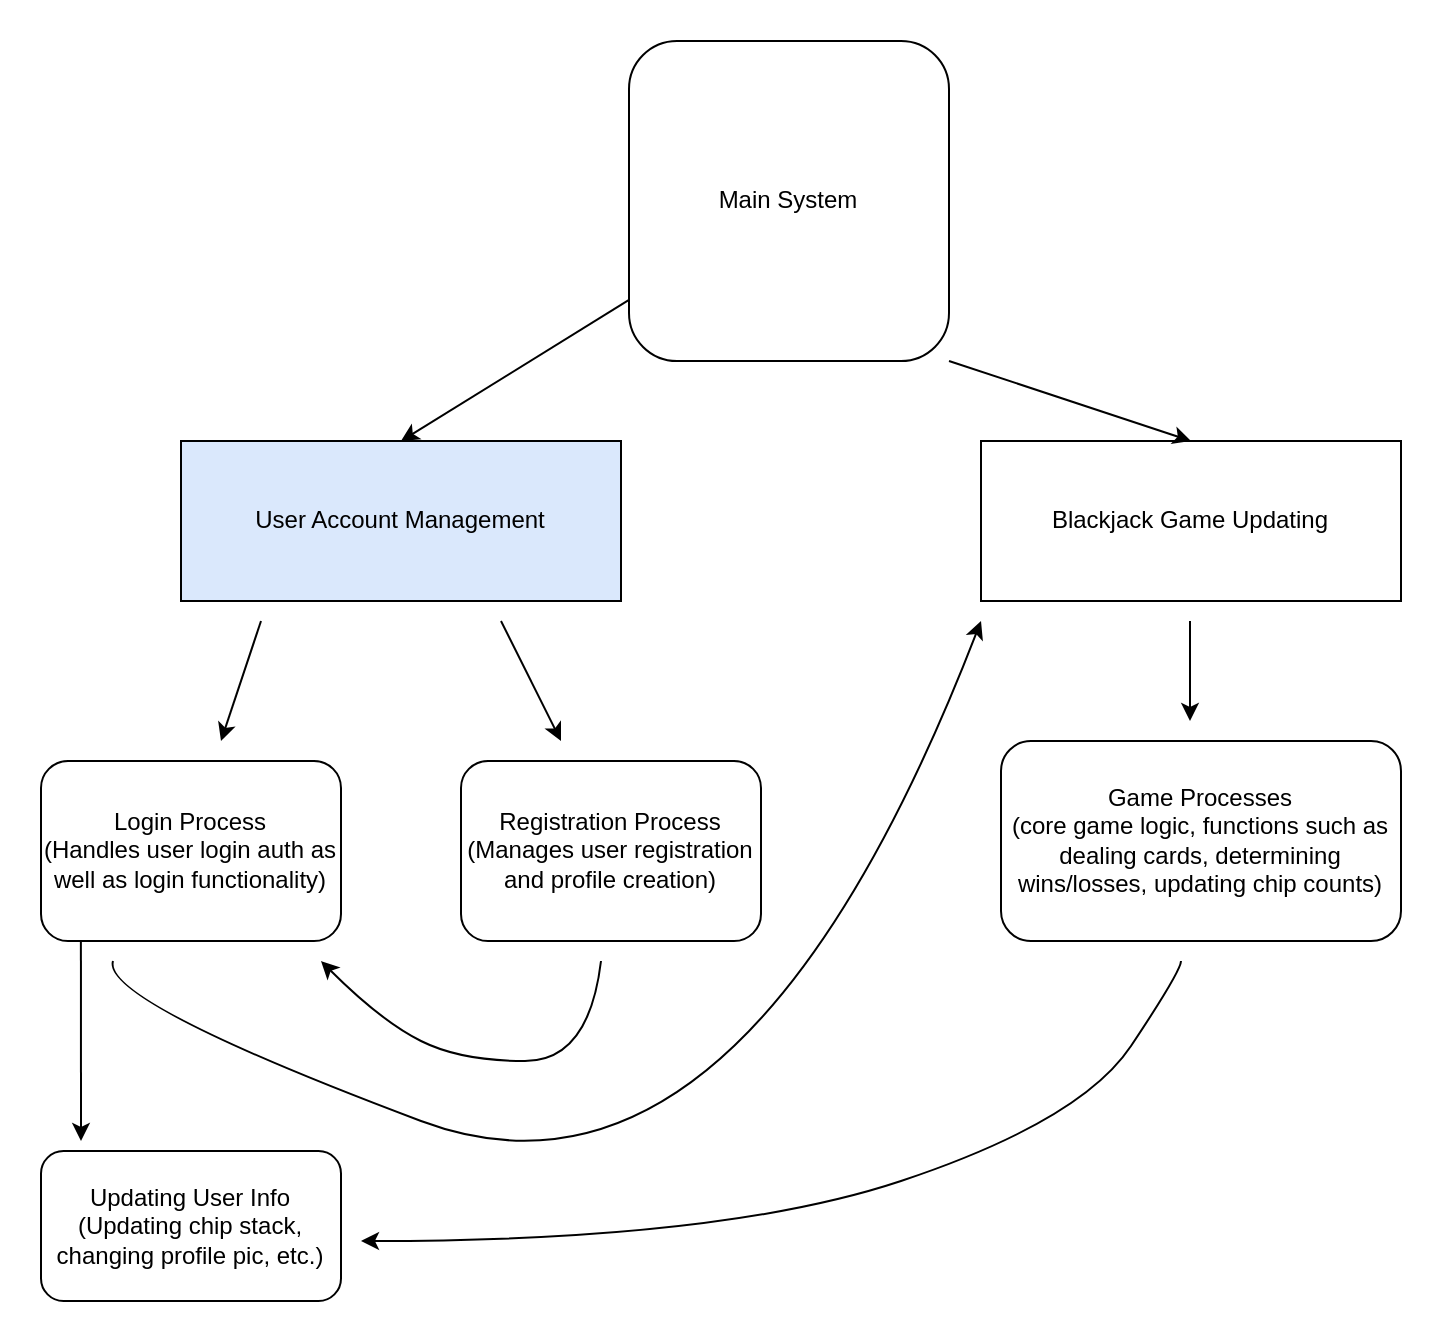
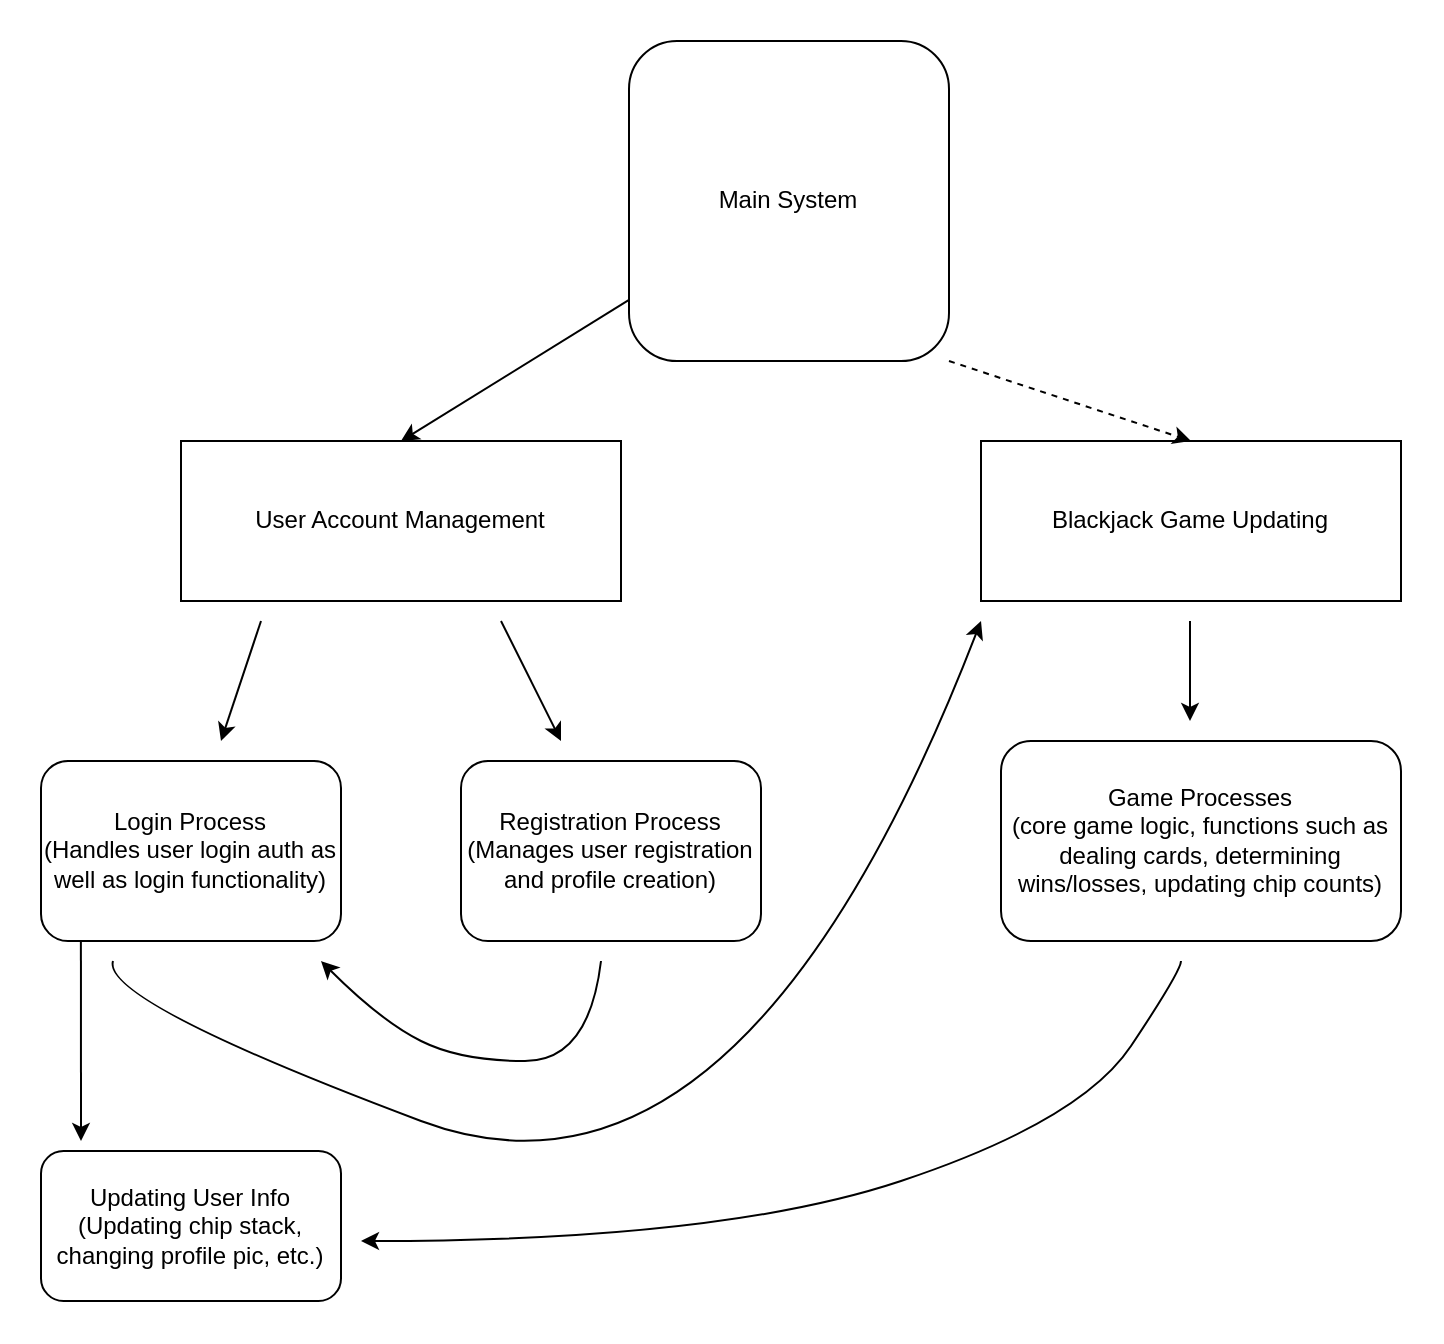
- <mxCell id="8" value="" style="endArrow=classic;html=1;rounded=0;entryX=0.5;entryY=0;entryDx=0;entryDy=0;exitX=1;exitY=1;exitDx=0;exitDy=0;" edge="1" parent="1" source="2" target="4"><mxGeometry width="50" height="50" relative="1" as="geometry"><mxPoint x="474" y="125" as="sourcePoint" /><mxPoint x="524" y="75" as="targetPoint" /></mxGeometry></mxCell>
+ <mxCell id="8" value="" style="endArrow=classic;html=1;rounded=0;entryX=0.5;entryY=0;entryDx=0;entryDy=0;exitX=1;exitY=1;exitDx=0;exitDy=0;dashed=1;" edge="1" parent="1" source="2" target="4"><mxGeometry width="50" height="50" relative="1" as="geometry"><mxPoint x="474" y="125" as="sourcePoint" /><mxPoint x="524" y="75" as="targetPoint" /></mxGeometry></mxCell>
- <mxCell id="3" value="User Account Management" style="rounded=0;whiteSpace=wrap;html=1;fillColor=#dae8fc;" vertex="1" parent="1"><mxGeometry x="90" y="220" width="220" height="80" as="geometry" /></mxCell>
+ <mxCell id="3" value="User Account Management" style="rounded=0;whiteSpace=wrap;html=1;" vertex="1" parent="1"><mxGeometry x="90" y="220" width="220" height="80" as="geometry" /></mxCell>
